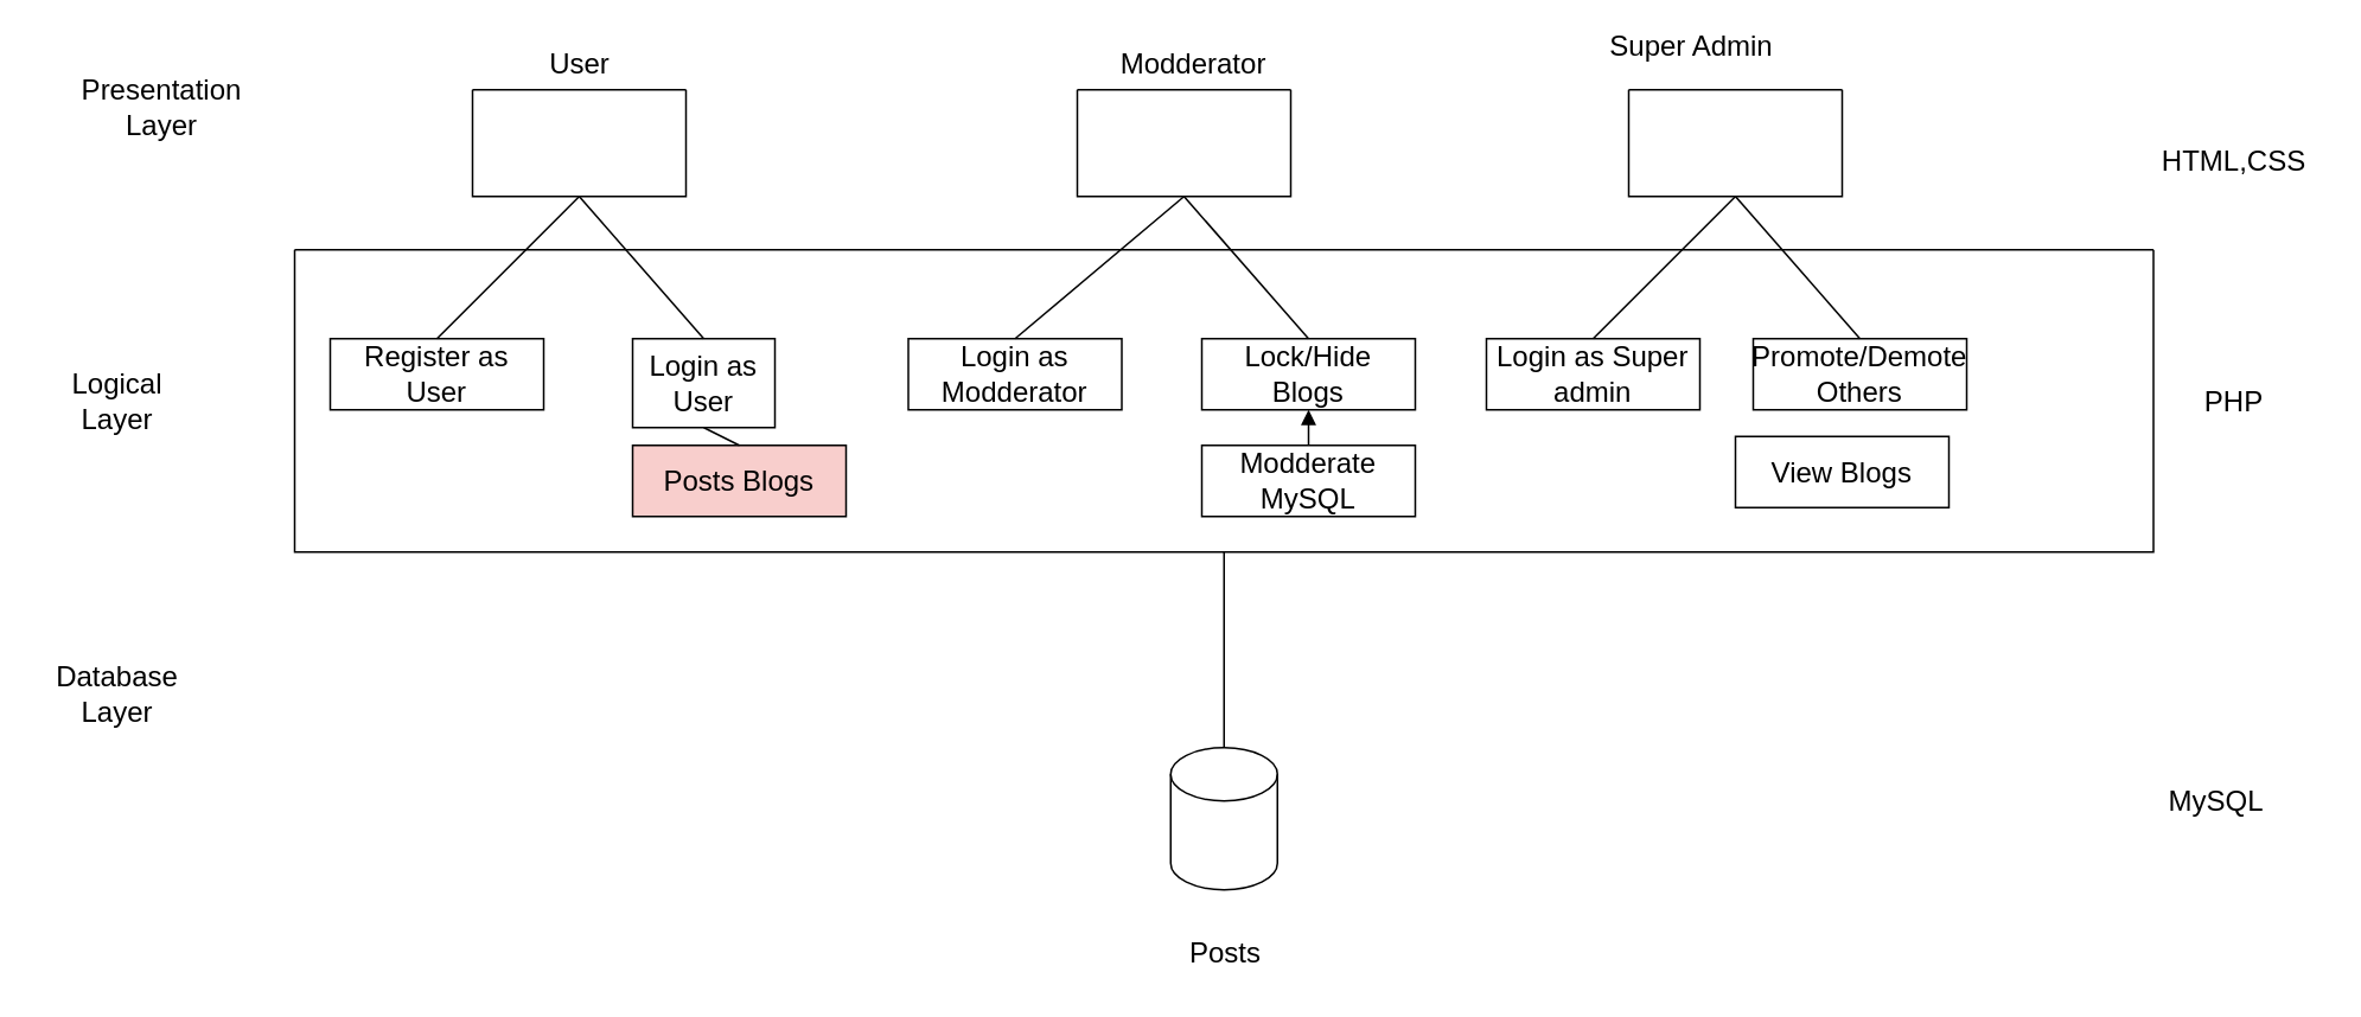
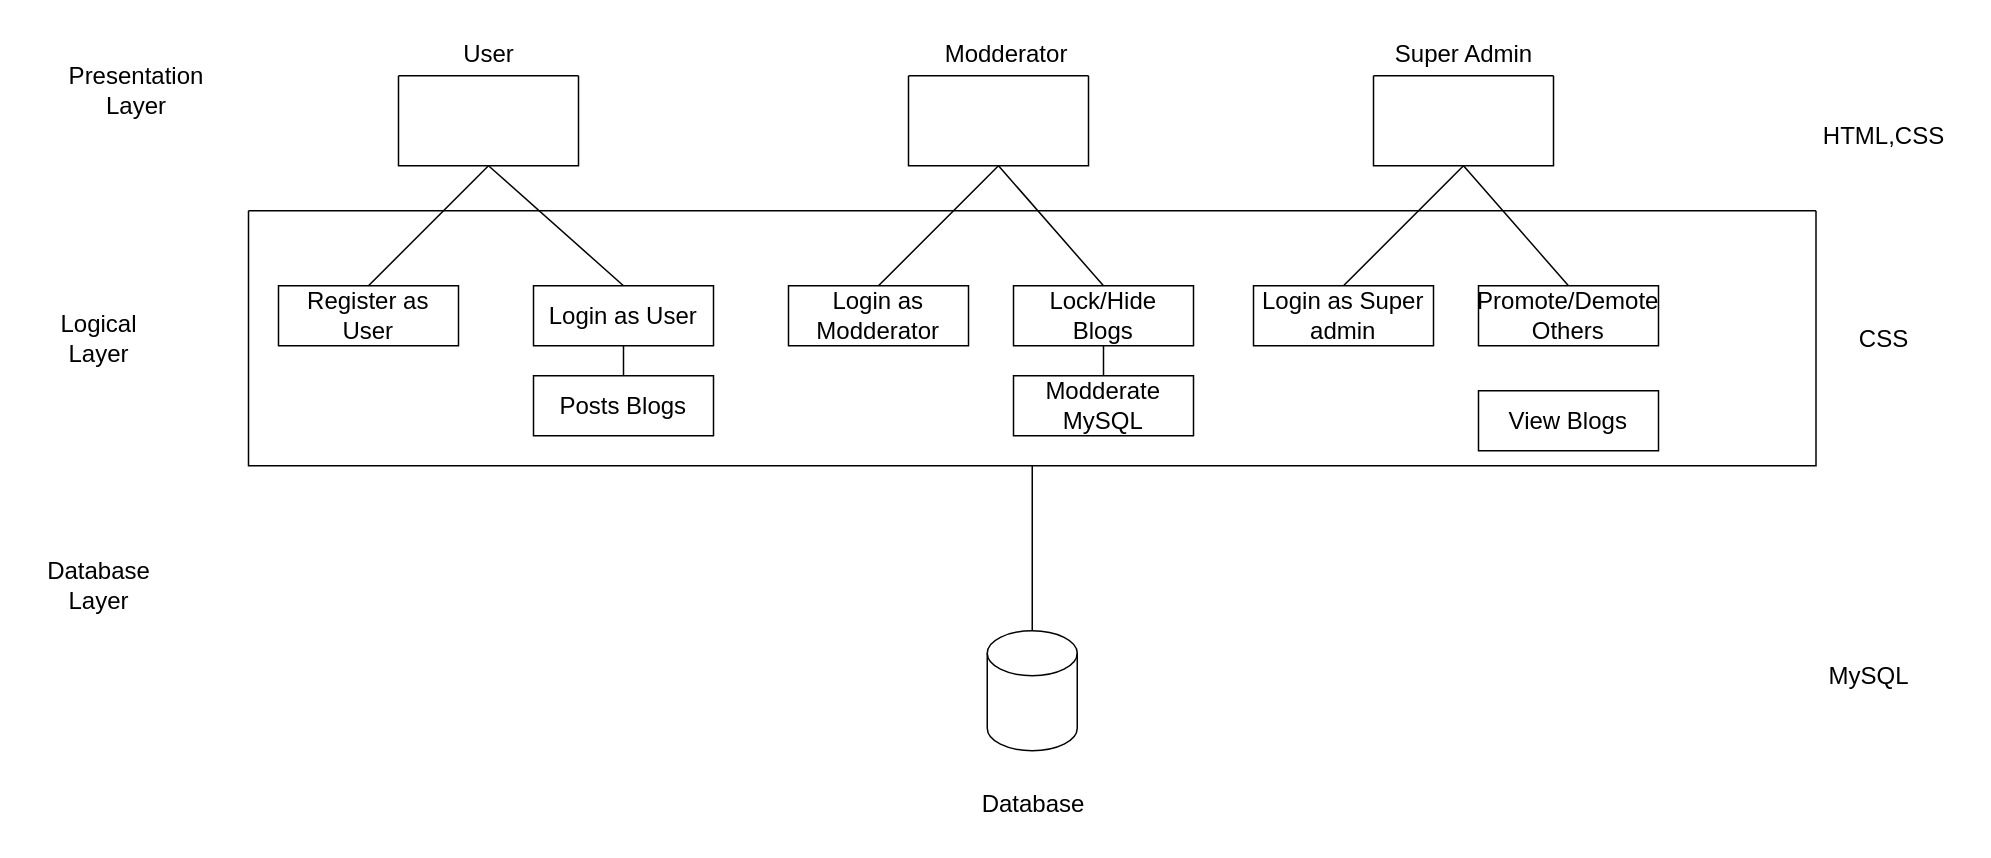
- <mxCell id="34" value="Super Admin" style="text;html=1;align=center;verticalAlign=middle;resizable=0;points=[];autosize=1;strokeColor=none;fillColor=none;fontSize=16;" vertex="1" parent="1"><mxGeometry x="890" y="10" width="120" height="30" as="geometry" /></mxCell>
+ <mxCell id="34" value="Super Admin" style="text;html=1;align=center;verticalAlign=middle;resizable=0;points=[];autosize=1;strokeColor=none;fillColor=none;fontSize=16;" vertex="1" parent="1"><mxGeometry x="915" y="20" width="120" height="30" as="geometry" /></mxCell>
- <mxCell id="11" value="Login as Modderator" style="rounded=0;whiteSpace=wrap;html=1;fontSize=16;" vertex="1" parent="4"><mxGeometry x="345" y="50" width="120" height="40" as="geometry" /></mxCell>
+ <mxCell id="11" value="Login as Modderator" style="rounded=0;whiteSpace=wrap;html=1;fontSize=16;" vertex="1" parent="4"><mxGeometry x="360" y="50" width="120" height="40" as="geometry" /></mxCell>
- <mxCell id="6" value="Login as User" style="rounded=0;whiteSpace=wrap;html=1;fontSize=16;" parent="4" vertex="1"><mxGeometry x="190" y="50" width="80" height="50" as="geometry" /></mxCell>
+ <mxCell id="6" value="Login as User" style="rounded=0;whiteSpace=wrap;html=1;fontSize=16;" parent="4" vertex="1"><mxGeometry x="190" y="50" width="120" height="40" as="geometry" /></mxCell>
- <mxCell id="35" value="PHP" style="text;html=1;align=center;verticalAlign=middle;resizable=0;points=[];autosize=1;strokeColor=none;fillColor=none;fontSize=16;" parent="1" vertex="1"><mxGeometry x="1225" y="210" width="60" height="30" as="geometry" /></mxCell>
+ <mxCell id="35" value="CSS" style="text;html=1;align=center;verticalAlign=middle;resizable=0;points=[];autosize=1;strokeColor=none;fillColor=none;fontSize=16;" parent="1" vertex="1"><mxGeometry x="1225" y="210" width="60" height="30" as="geometry" /></mxCell>
- <mxCell id="16" value="" style="endArrow=block;html=1;rounded=0;entryX=0.5;entryY=1;entryDx=0;entryDy=0;exitX=0.5;exitY=0;exitDx=0;exitDy=0;fontSize=16;" edge="1" parent="4" source="14" target="12"><mxGeometry width="50" height="50" relative="1" as="geometry"><mxPoint x="590" y="270" as="sourcePoint" /><mxPoint x="640" y="220" as="targetPoint" /></mxGeometry></mxCell>
+ <mxCell id="16" value="" style="endArrow=none;html=1;rounded=0;entryX=0.5;entryY=1;entryDx=0;entryDy=0;exitX=0.5;exitY=0;exitDx=0;exitDy=0;fontSize=16;" edge="1" parent="4" source="14" target="12"><mxGeometry width="50" height="50" relative="1" as="geometry"><mxPoint x="590" y="270" as="sourcePoint" /><mxPoint x="640" y="220" as="targetPoint" /></mxGeometry></mxCell>
- <mxCell id="9" value="View Blogs" style="rounded=0;whiteSpace=wrap;html=1;fontSize=16;" parent="4" vertex="1"><mxGeometry x="810" y="105" width="120" height="40" as="geometry" /></mxCell>
+ <mxCell id="9" value="View Blogs" style="rounded=0;whiteSpace=wrap;html=1;fontSize=16;" parent="4" vertex="1"><mxGeometry x="820" y="120" width="120" height="40" as="geometry" /></mxCell>
- <mxCell id="8" value="Posts Blogs" style="rounded=0;whiteSpace=wrap;html=1;fontSize=16;fillColor=#f8cecc;" parent="4" vertex="1"><mxGeometry x="190" y="110" width="120" height="40" as="geometry" /></mxCell>
+ <mxCell id="8" value="Posts Blogs" style="rounded=0;whiteSpace=wrap;html=1;fontSize=16;" parent="4" vertex="1"><mxGeometry x="190" y="110" width="120" height="40" as="geometry" /></mxCell>
- <mxCell id="30" value="Posts" style="text;html=1;align=center;verticalAlign=middle;resizable=0;points=[];autosize=1;strokeColor=none;fillColor=none;fontSize=16;" parent="1" vertex="1"><mxGeometry x="642.5" y="520" width="90" height="30" as="geometry" /></mxCell>
+ <mxCell id="30" value="Database" style="text;html=1;align=center;verticalAlign=middle;resizable=0;points=[];autosize=1;strokeColor=none;fillColor=none;fontSize=16;" parent="1" vertex="1"><mxGeometry x="642.5" y="520" width="90" height="30" as="geometry" /></mxCell>
